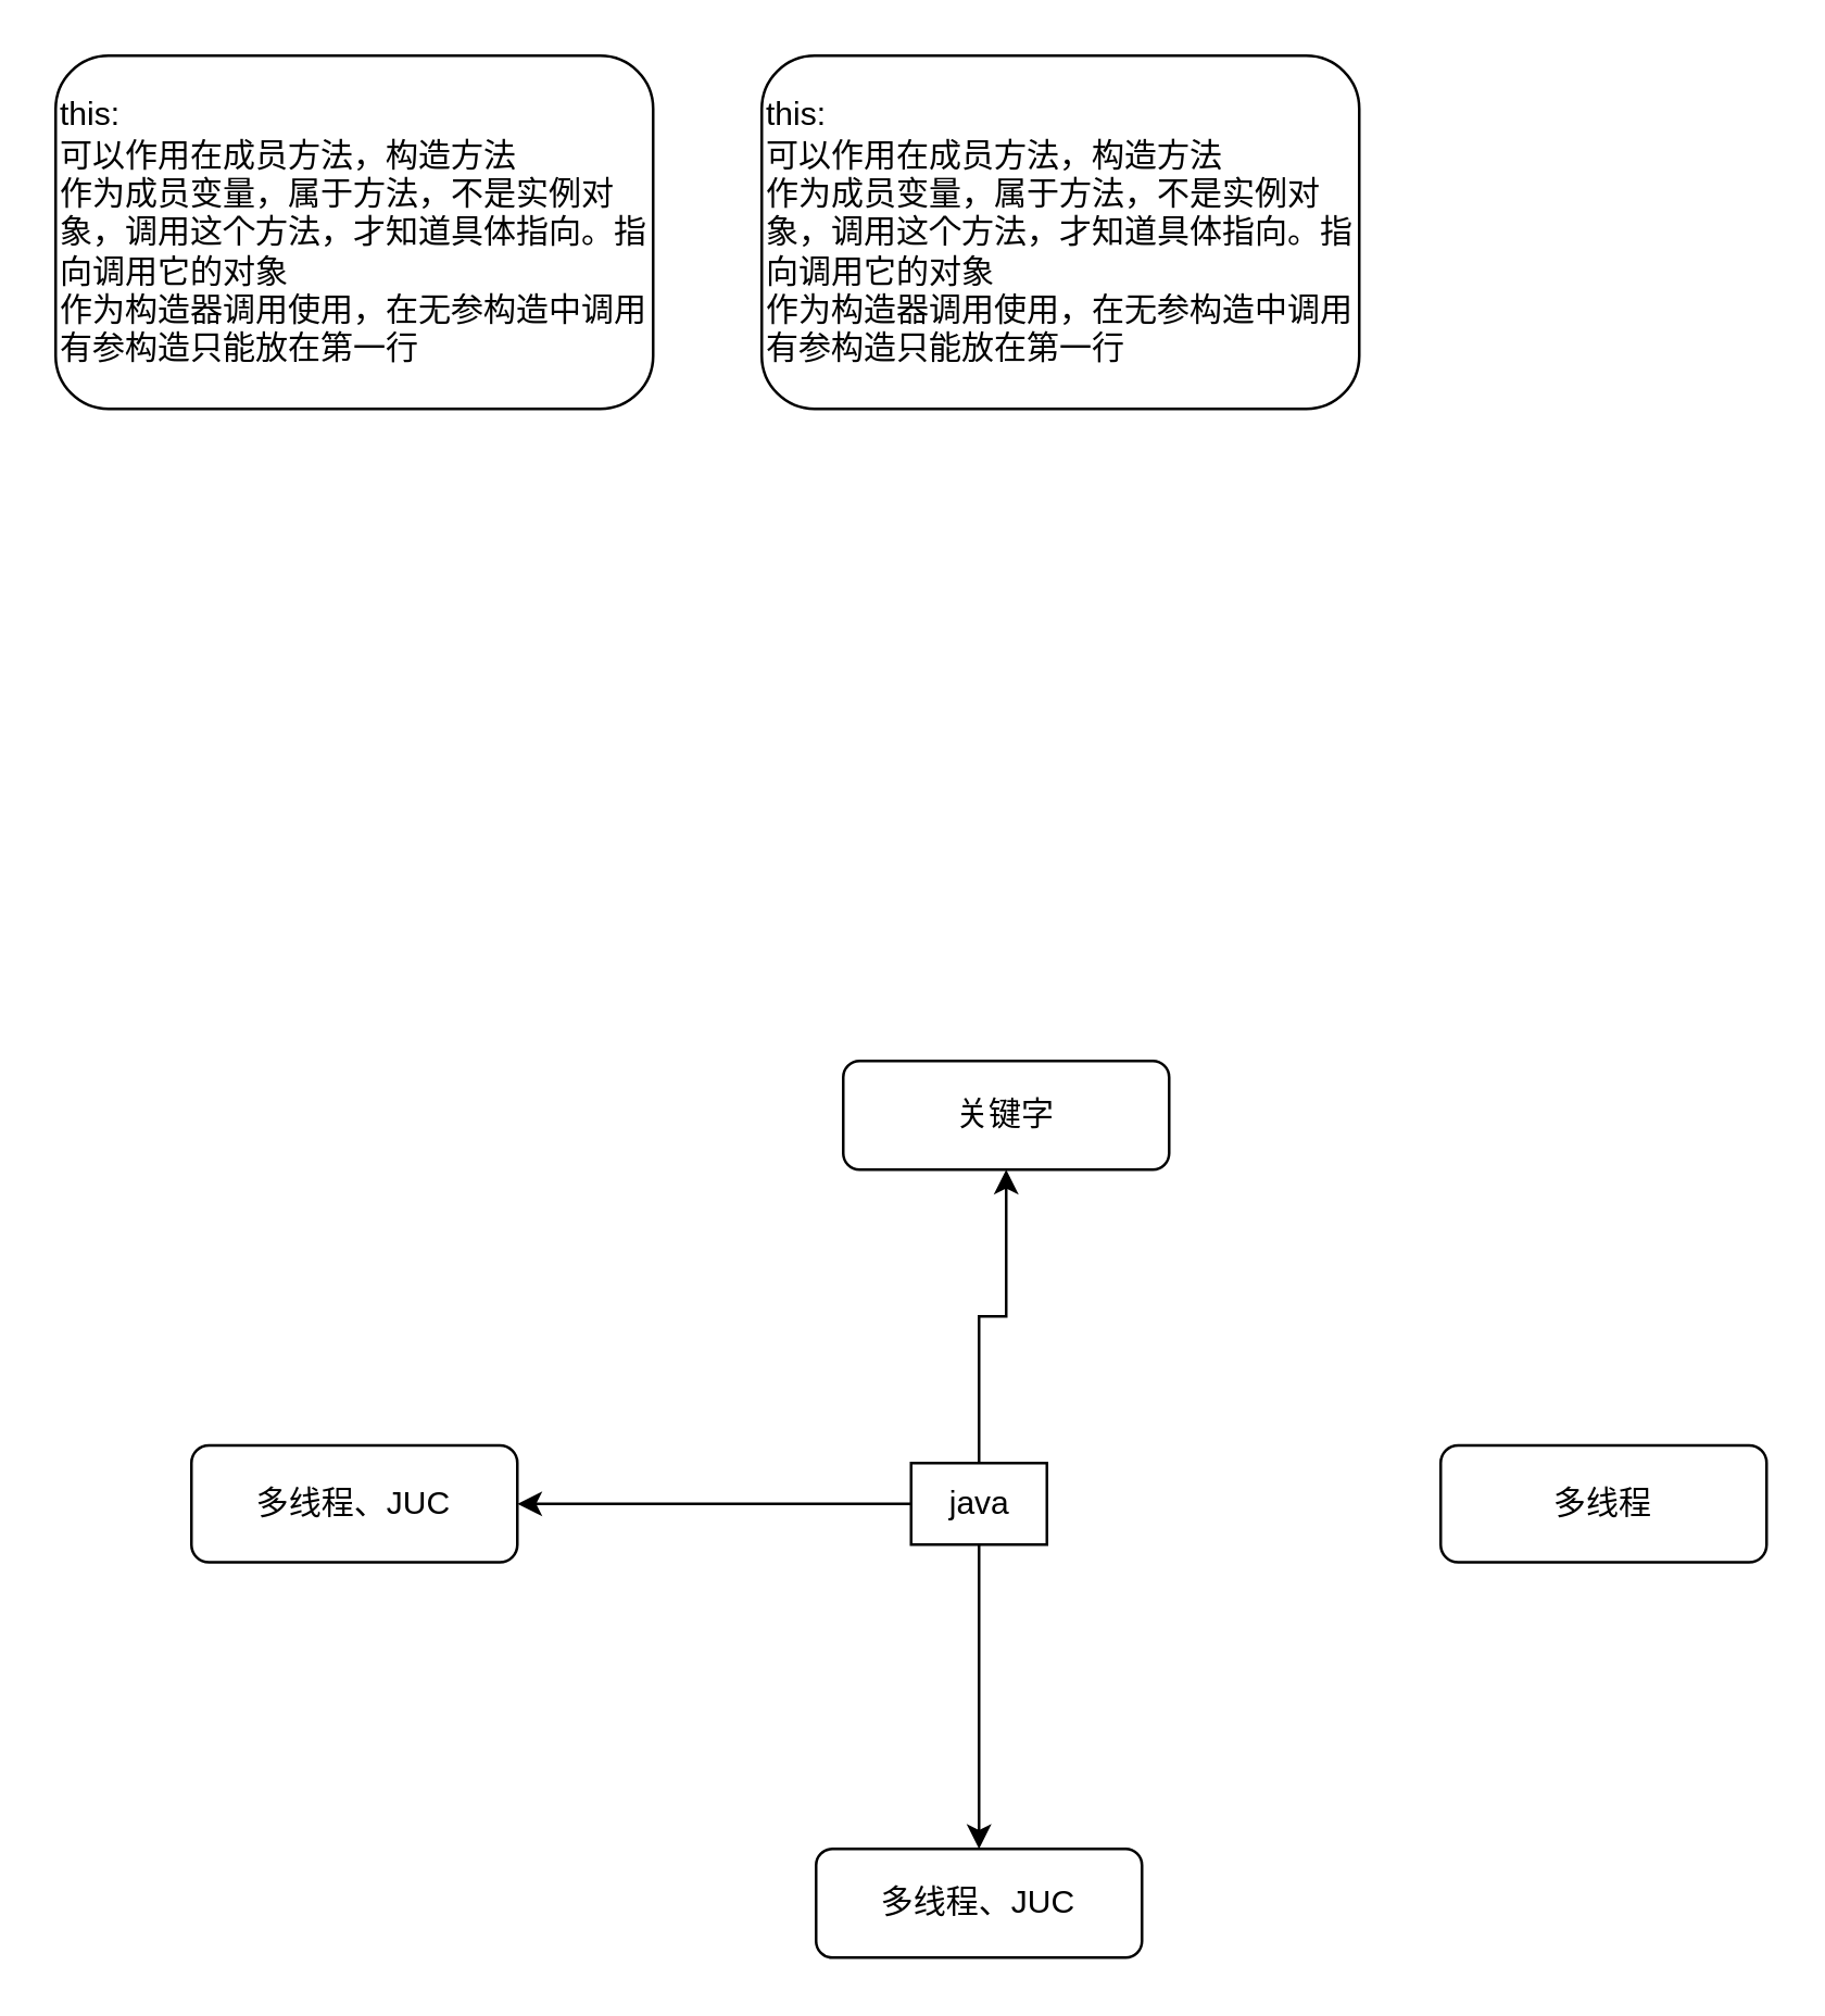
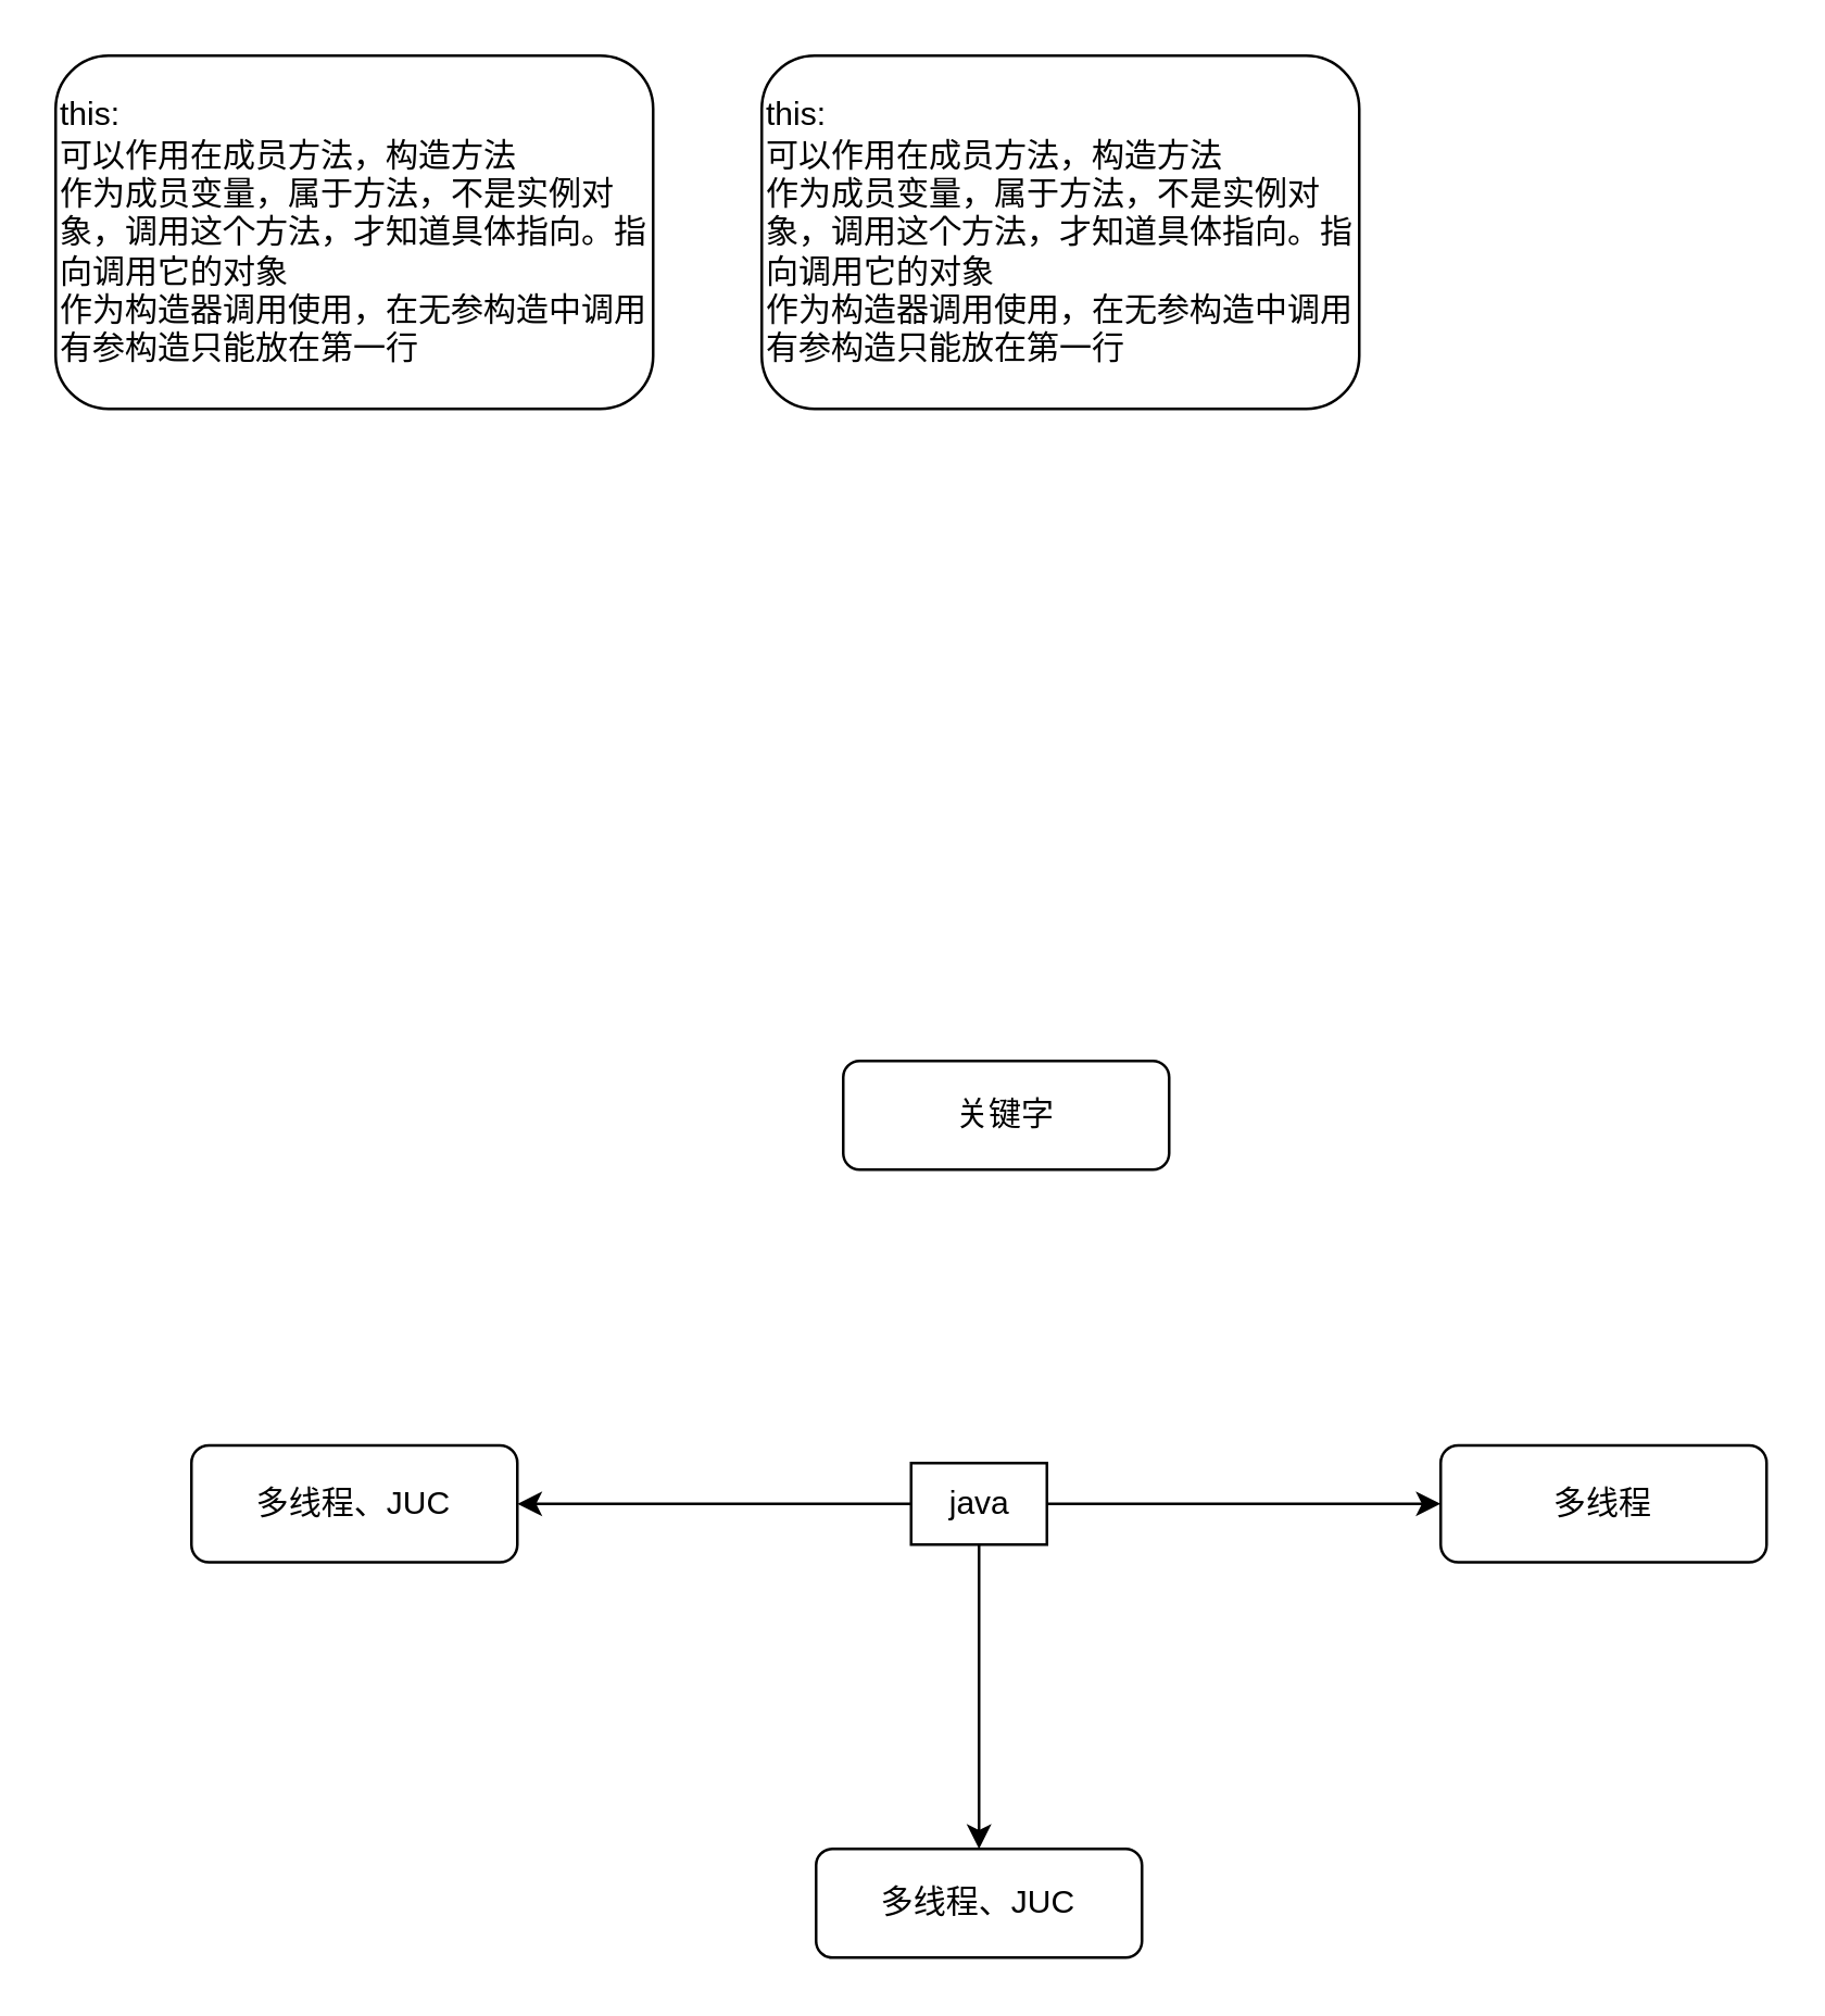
- <mxCell id="2" style="edgeStyle=orthogonalEdgeStyle;rounded=0;orthogonalLoop=1;jettySize=auto;html=1;entryX=0.5;entryY=1;entryDx=0;entryDy=0;" edge="1" parent="1" source="6" target="7"><mxGeometry relative="1" as="geometry" /></mxCell>
+ <mxCell id="3" style="edgeStyle=orthogonalEdgeStyle;rounded=0;orthogonalLoop=1;jettySize=auto;html=1;entryX=0;entryY=0.5;entryDx=0;entryDy=0;" edge="1" parent="1" source="6" target="8"><mxGeometry relative="1" as="geometry" /></mxCell>
